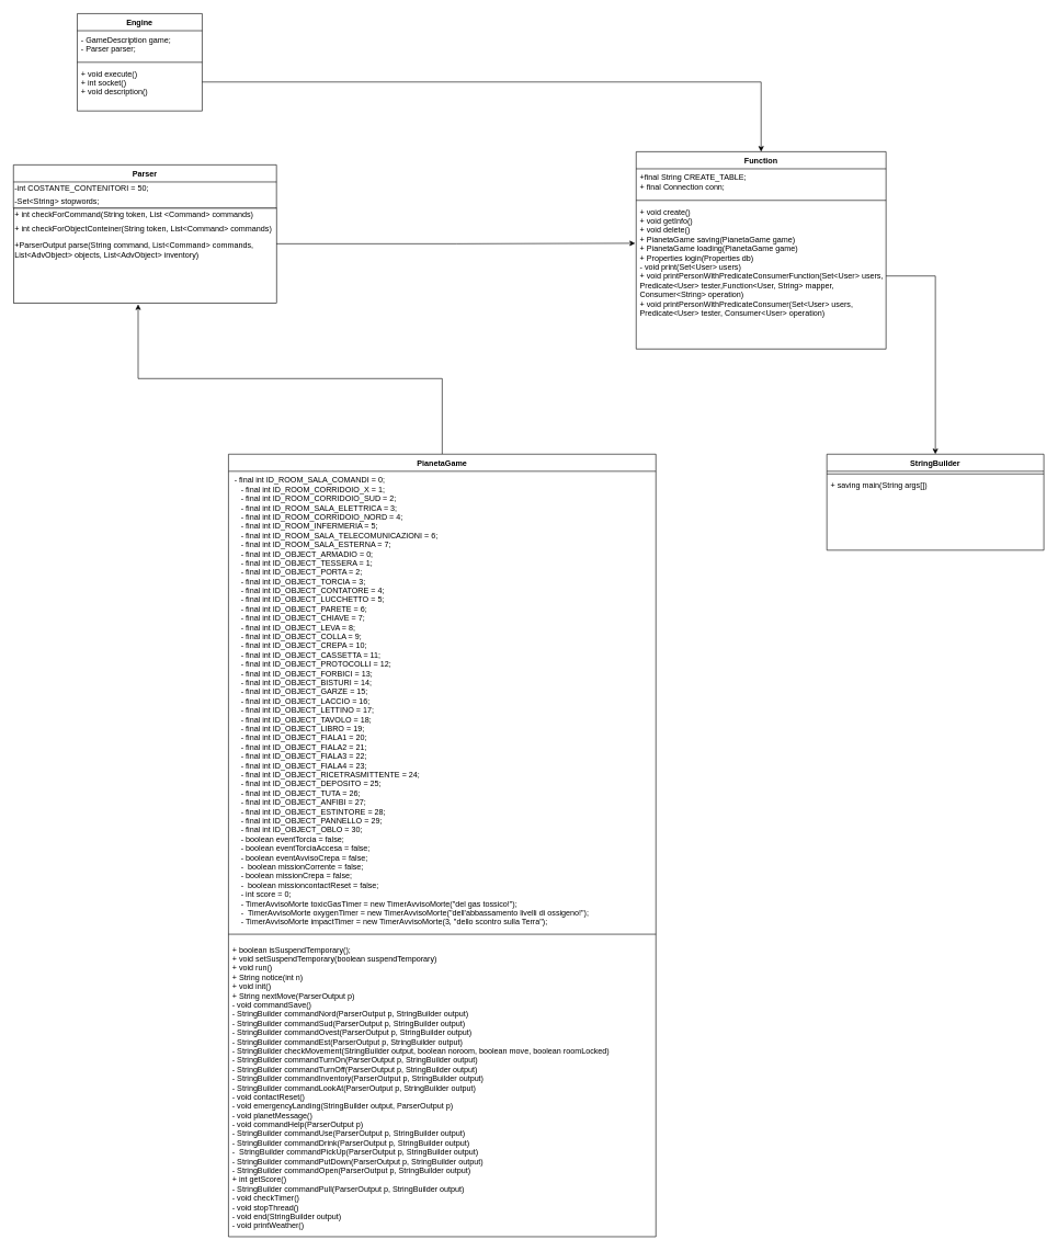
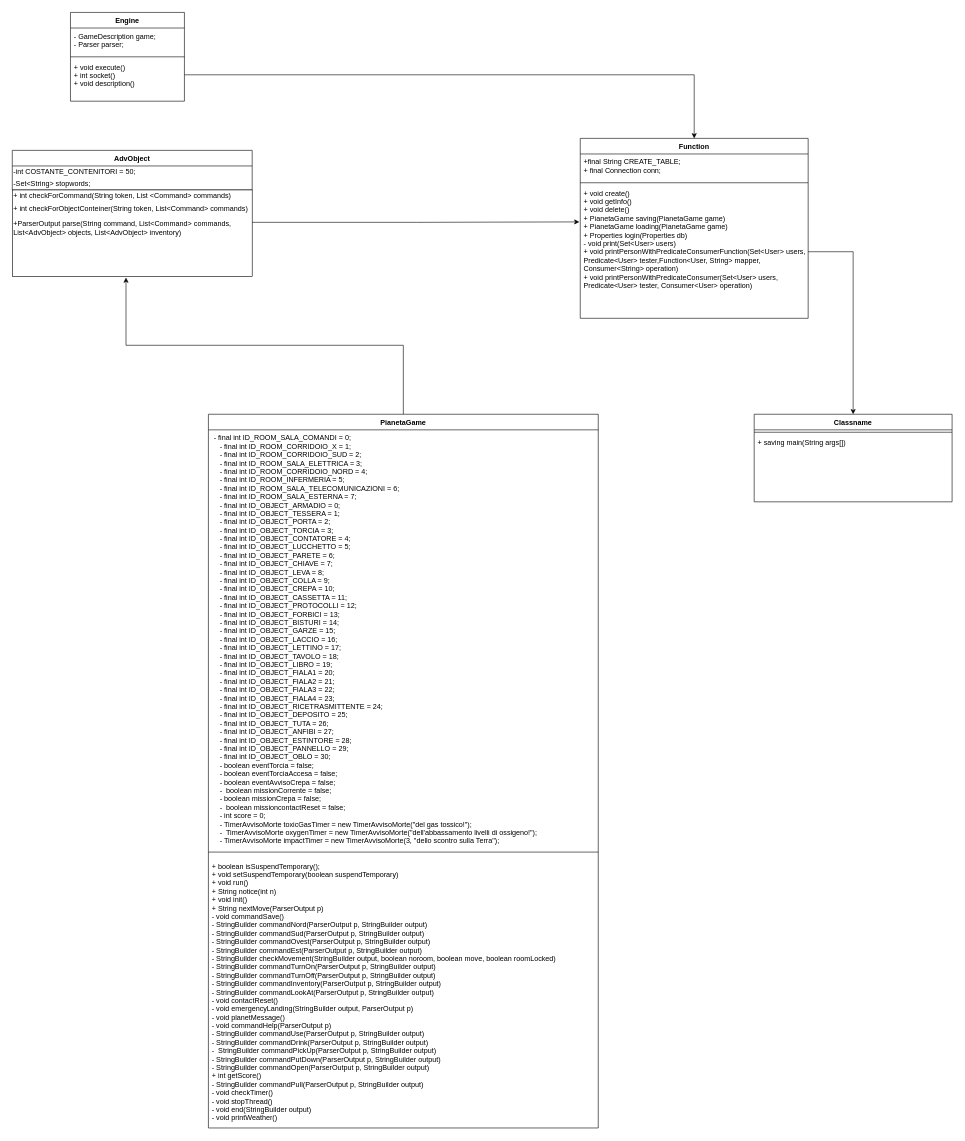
- <mxCell id="6" value="Parser" style="swimlane;fontStyle=1;align=center;verticalAlign=top;childLayout=stackLayout;horizontal=1;startSize=26;horizontalStack=0;resizeParent=1;resizeParentMax=0;resizeLast=0;collapsible=1;marginBottom=0;" vertex="1" parent="1"><mxGeometry x="20" y="250" width="400" height="66" as="geometry" /></mxCell>
+ <mxCell id="6" value="AdvObject" style="swimlane;fontStyle=1;align=center;verticalAlign=top;childLayout=stackLayout;horizontal=1;startSize=26;horizontalStack=0;resizeParent=1;resizeParentMax=0;resizeLast=0;collapsible=1;marginBottom=0;" vertex="1" parent="1"><mxGeometry x="20" y="250" width="400" height="66" as="geometry" /></mxCell>
- <mxCell id="24" value="StringBuilder" style="swimlane;fontStyle=1;align=center;verticalAlign=top;childLayout=stackLayout;horizontal=1;startSize=26;horizontalStack=0;resizeParent=1;resizeParentMax=0;resizeLast=0;collapsible=1;marginBottom=0;labelBackgroundColor=none;" vertex="1" parent="1"><mxGeometry x="1257" y="690" width="330" height="146" as="geometry" /></mxCell>
+ <mxCell id="24" value="Classname" style="swimlane;fontStyle=1;align=center;verticalAlign=top;childLayout=stackLayout;horizontal=1;startSize=26;horizontalStack=0;resizeParent=1;resizeParentMax=0;resizeLast=0;collapsible=1;marginBottom=0;labelBackgroundColor=none;" vertex="1" parent="1"><mxGeometry x="1257" y="690" width="330" height="146" as="geometry" /></mxCell>
